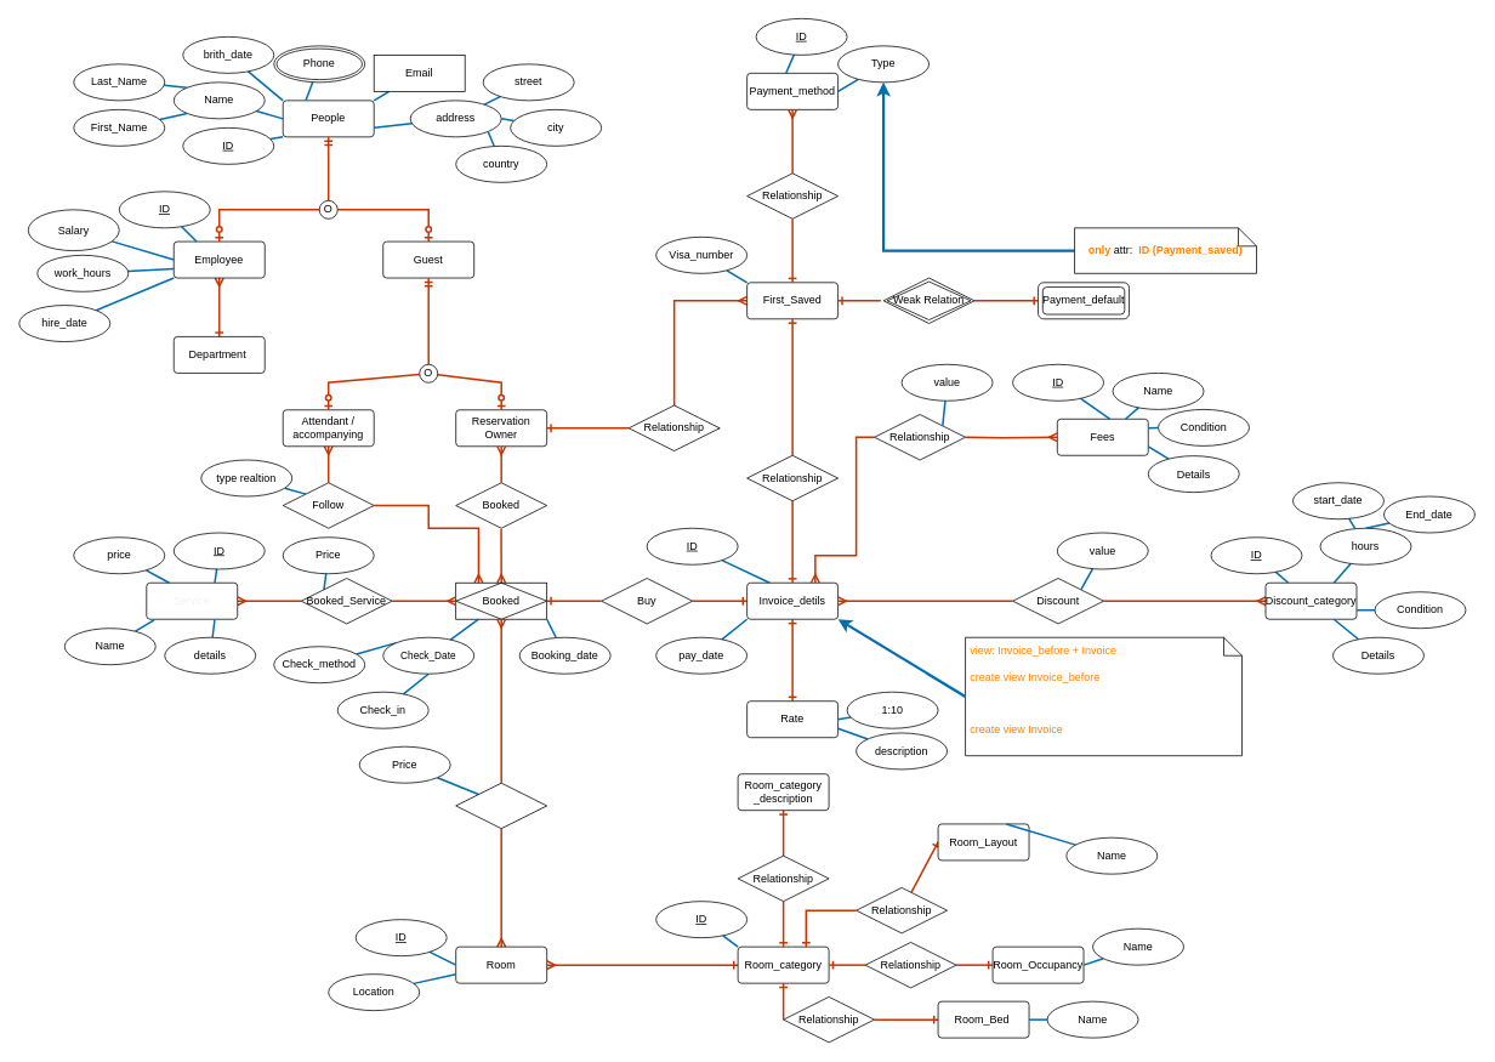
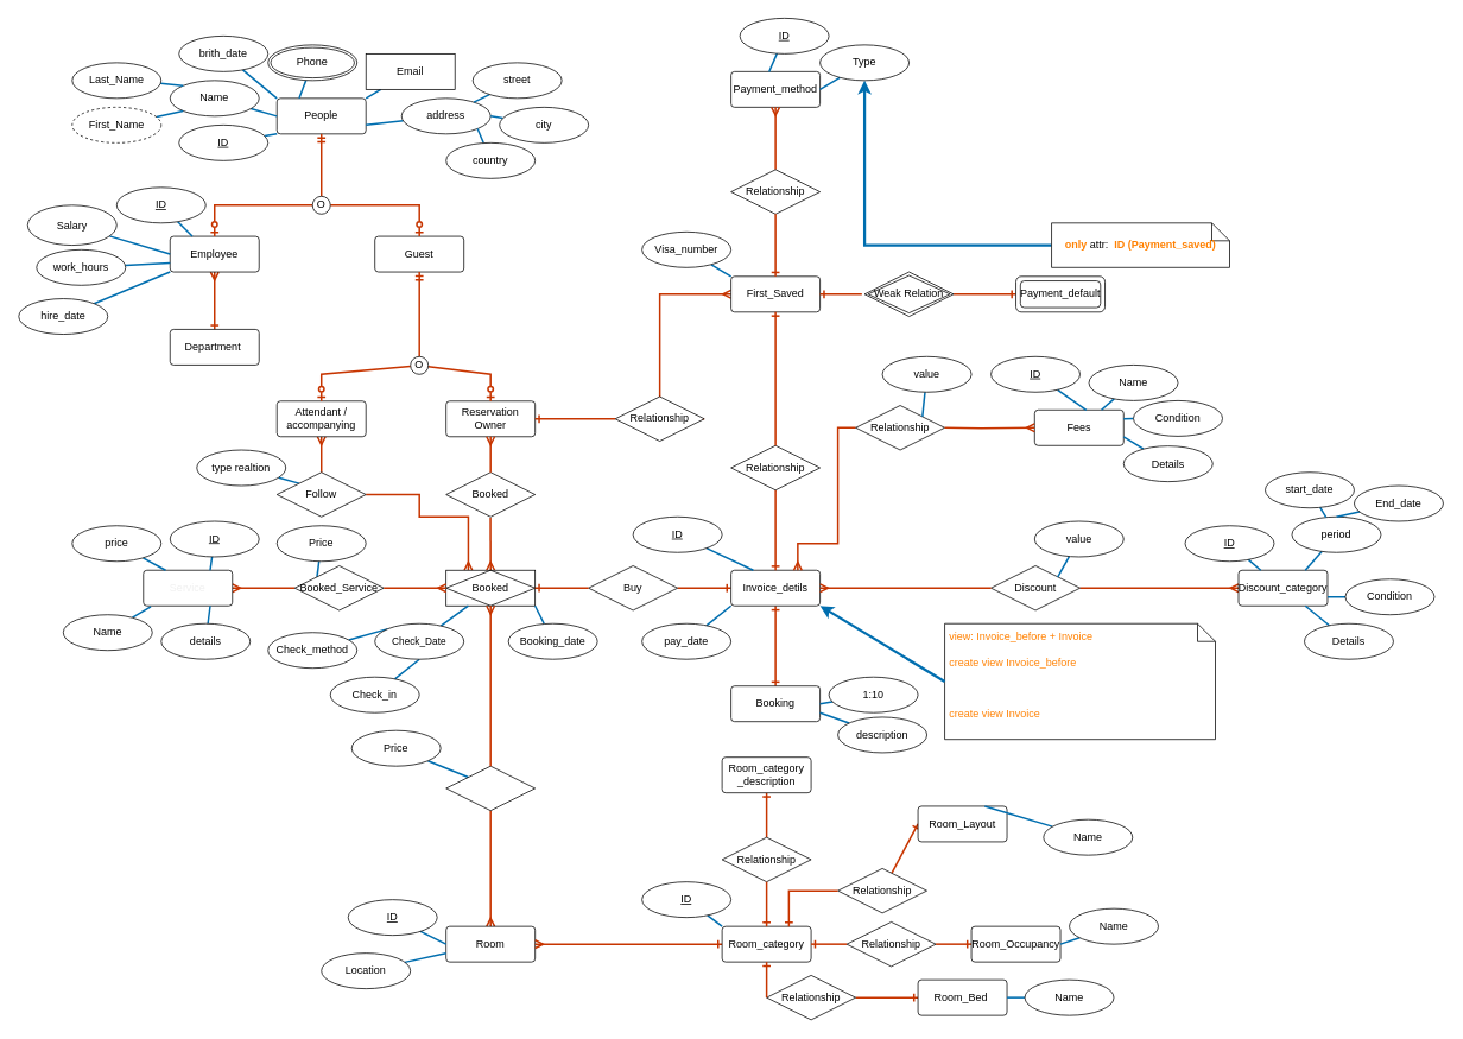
- <mxCell id="149" value="&lt;span style=&quot;font-size: 12px&quot;&gt;First_Name&lt;/span&gt;" style="ellipse;whiteSpace=wrap;html=1;align=center;fontFamily=Helvetica;fontSize=11;fontColor=default;" parent="1" vertex="1"><mxGeometry x="80" y="120" width="100" height="40" as="geometry" /></mxCell>
+ <mxCell id="149" value="&lt;span style=&quot;font-size: 12px&quot;&gt;First_Name&lt;/span&gt;" style="ellipse;whiteSpace=wrap;html=1;align=center;fontFamily=Helvetica;fontSize=11;fontColor=default;dashed=1;" parent="1" vertex="1"><mxGeometry x="80" y="120" width="100" height="40" as="geometry" /></mxCell>
- <mxCell id="95" value="&lt;span style=&quot;font-size: 12px&quot;&gt;hours&lt;/span&gt;" style="ellipse;whiteSpace=wrap;html=1;align=center;fontFamily=Helvetica;fontSize=11;fontColor=default;strokeColor=default;fillColor=default;" parent="1" vertex="1"><mxGeometry x="1450" y="580" width="100" height="40" as="geometry" /></mxCell>
+ <mxCell id="95" value="&lt;span style=&quot;font-size: 12px&quot;&gt;period&lt;/span&gt;" style="ellipse;whiteSpace=wrap;html=1;align=center;fontFamily=Helvetica;fontSize=11;fontColor=default;strokeColor=default;fillColor=default;" parent="1" vertex="1"><mxGeometry x="1450" y="580" width="100" height="40" as="geometry" /></mxCell>
- <mxCell id="59" value="Rate" style="rounded=1;arcSize=10;whiteSpace=wrap;html=1;align=center;fontFamily=Helvetica;fontSize=12;fontColor=default;strokeColor=default;fillColor=default;" parent="1" vertex="1"><mxGeometry x="820" y="770" width="100" height="40" as="geometry" /></mxCell>
+ <mxCell id="59" value="Booking" style="rounded=1;arcSize=10;whiteSpace=wrap;html=1;align=center;fontFamily=Helvetica;fontSize=12;fontColor=default;strokeColor=default;fillColor=default;" parent="1" vertex="1"><mxGeometry x="820" y="770" width="100" height="40" as="geometry" /></mxCell>
